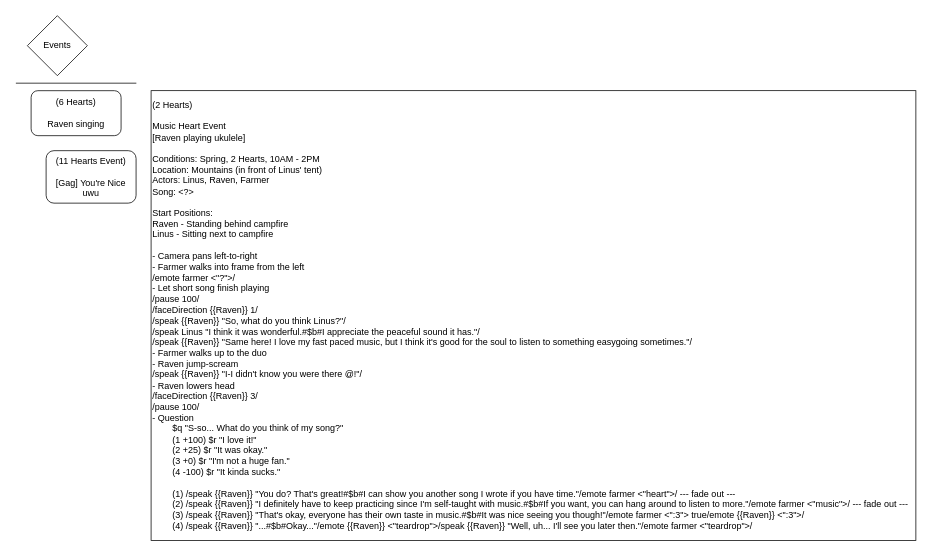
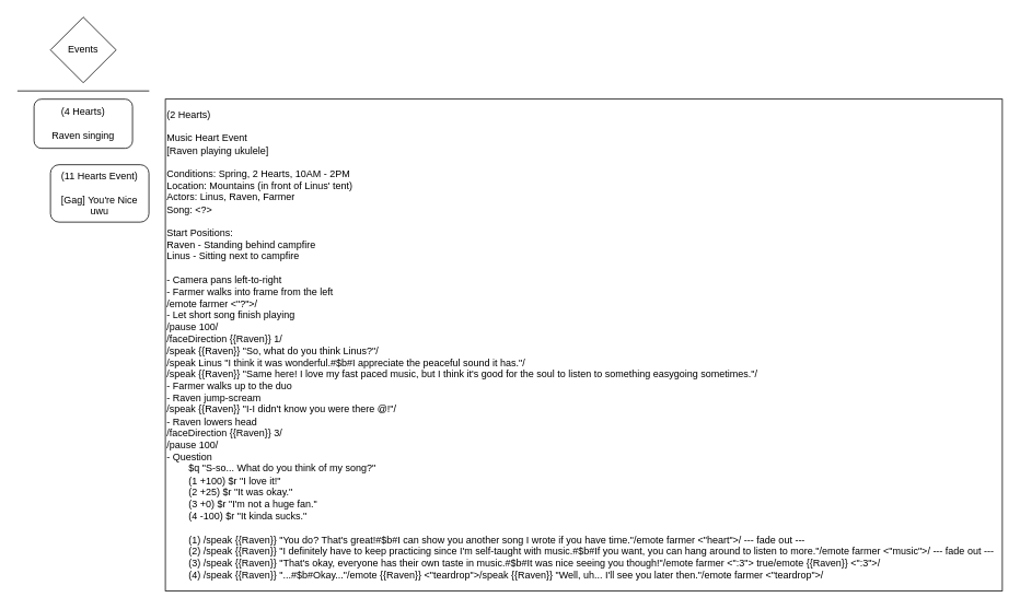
- <mxCell id="2" value="Events" style="rhombus;whiteSpace=wrap;html=1;" parent="1" vertex="1"><mxGeometry x="36" y="20" width="80" height="80" as="geometry" /></mxCell>
+ <mxCell id="2" value="Events" style="rhombus;whiteSpace=wrap;html=1;" parent="1" vertex="1"><mxGeometry x="61" y="20" width="80" height="80" as="geometry" /></mxCell>
- <mxCell id="3" value="(6 Hearts)&lt;div&gt;&lt;br&gt;Raven singing&lt;/div&gt;" style="rounded=1;whiteSpace=wrap;html=1;" parent="1" vertex="1"><mxGeometry x="41" y="120" width="120" height="60" as="geometry" /></mxCell>
+ <mxCell id="3" value="(4 Hearts)&lt;div&gt;&lt;br&gt;Raven singing&lt;/div&gt;" style="rounded=1;whiteSpace=wrap;html=1;" parent="1" vertex="1"><mxGeometry x="41" y="120" width="120" height="60" as="geometry" /></mxCell>
